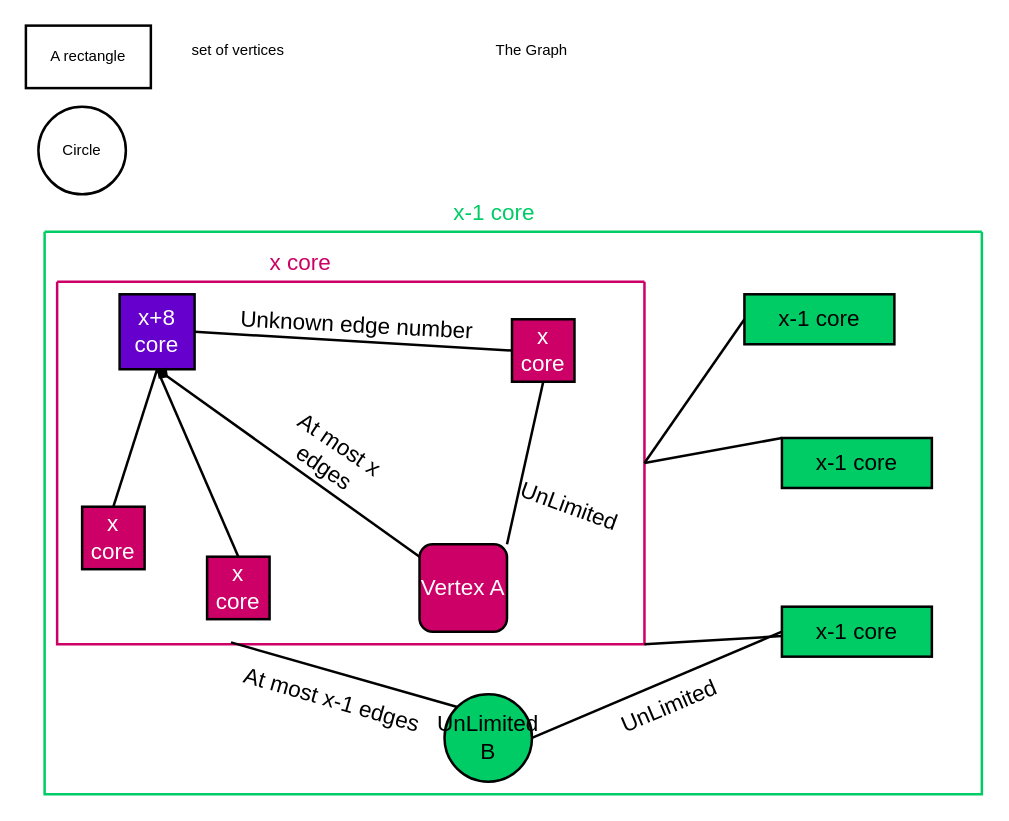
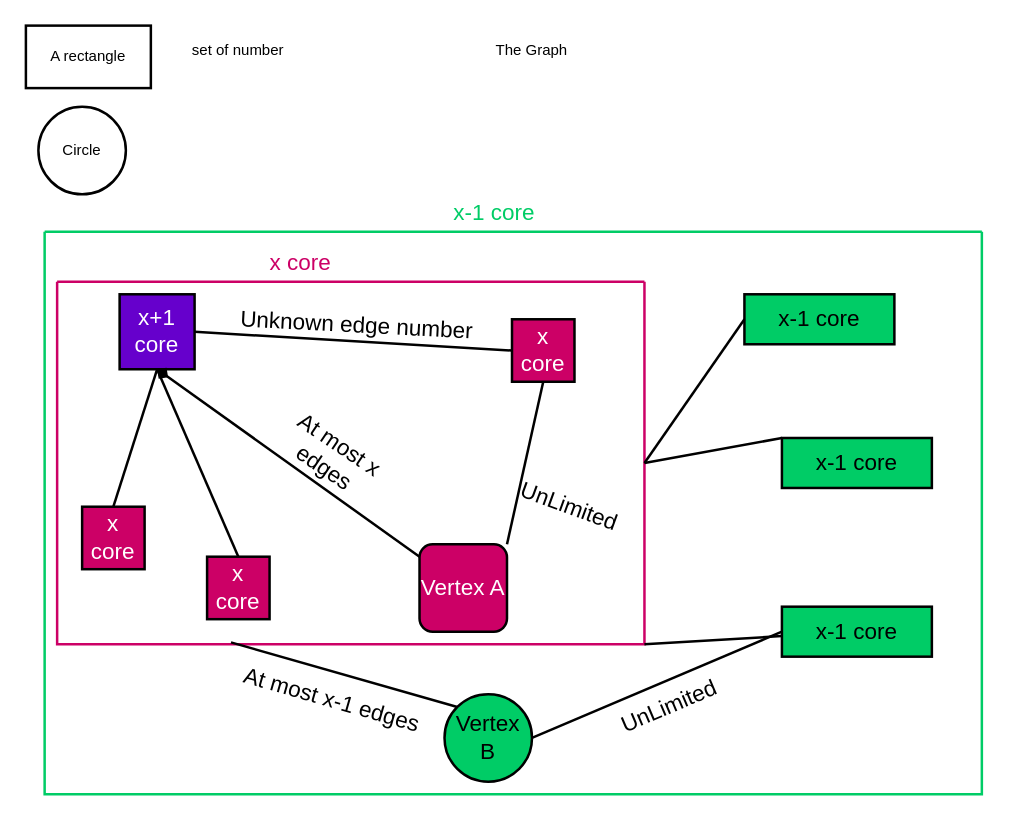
- <mxCell id="3" value="set of vertices" style="text;html=1;align=center;verticalAlign=middle;whiteSpace=wrap;rounded=0;strokeWidth=2;" vertex="1" parent="1"><mxGeometry x="135" y="25" width="110" height="30" as="geometry" /></mxCell>
+ <mxCell id="3" value="set of number" style="text;html=1;align=center;verticalAlign=middle;whiteSpace=wrap;rounded=0;strokeWidth=2;" vertex="1" parent="1"><mxGeometry x="135" y="25" width="110" height="30" as="geometry" /></mxCell>
- <mxCell id="5" value="x+8 core" style="whiteSpace=wrap;html=1;aspect=fixed;fillColor=#6600CC;fontColor=#FFFFFF;strokeWidth=2;fontSize=18;" vertex="1" parent="1"><mxGeometry x="95" y="235" width="60" height="60" as="geometry" /></mxCell>
+ <mxCell id="5" value="x+1 core" style="whiteSpace=wrap;html=1;aspect=fixed;fillColor=#6600CC;fontColor=#FFFFFF;strokeWidth=2;fontSize=18;" vertex="1" parent="1"><mxGeometry x="95" y="235" width="60" height="60" as="geometry" /></mxCell>
- <mxCell id="28" value="UnLimited B" style="ellipse;whiteSpace=wrap;html=1;aspect=fixed;fillColor=#00CC66;strokeWidth=2;fontSize=18;" vertex="1" parent="12"><mxGeometry x="320" y="370" width="70" height="70" as="geometry" /></mxCell>
+ <mxCell id="28" value="Vertex B" style="ellipse;whiteSpace=wrap;html=1;aspect=fixed;fillColor=#00CC66;strokeWidth=2;fontSize=18;" vertex="1" parent="12"><mxGeometry x="320" y="370" width="70" height="70" as="geometry" /></mxCell>
